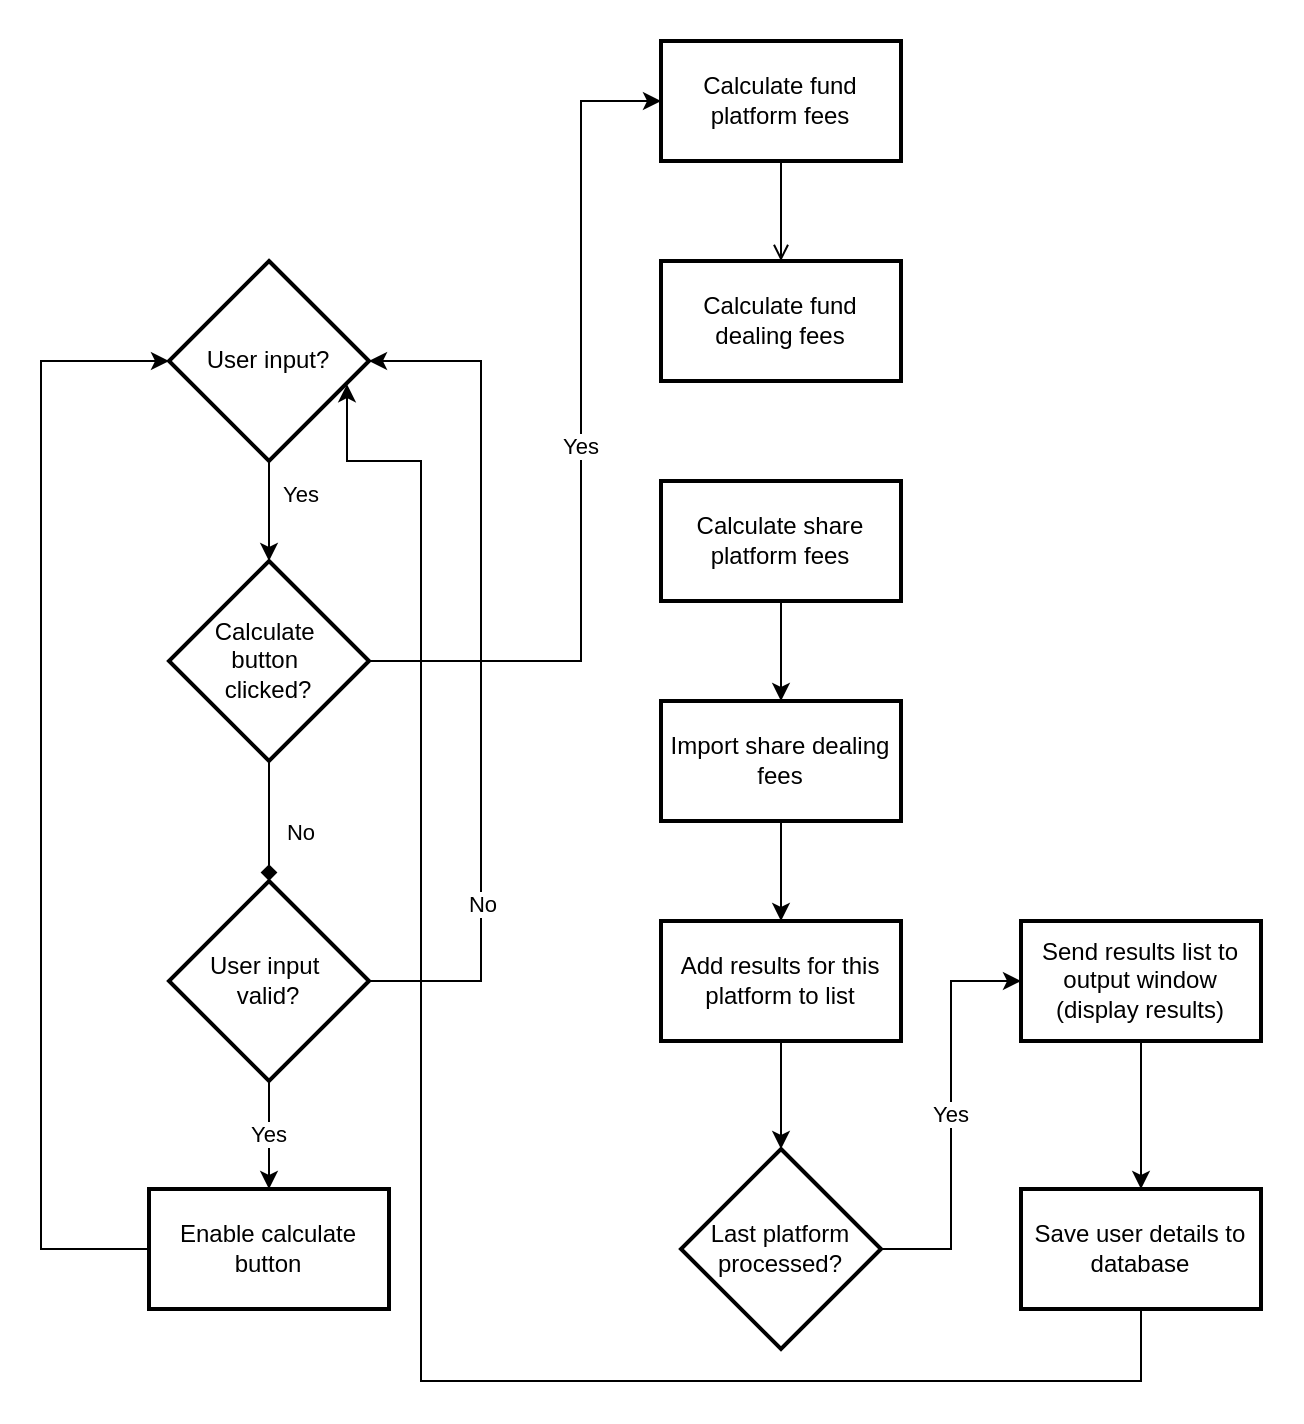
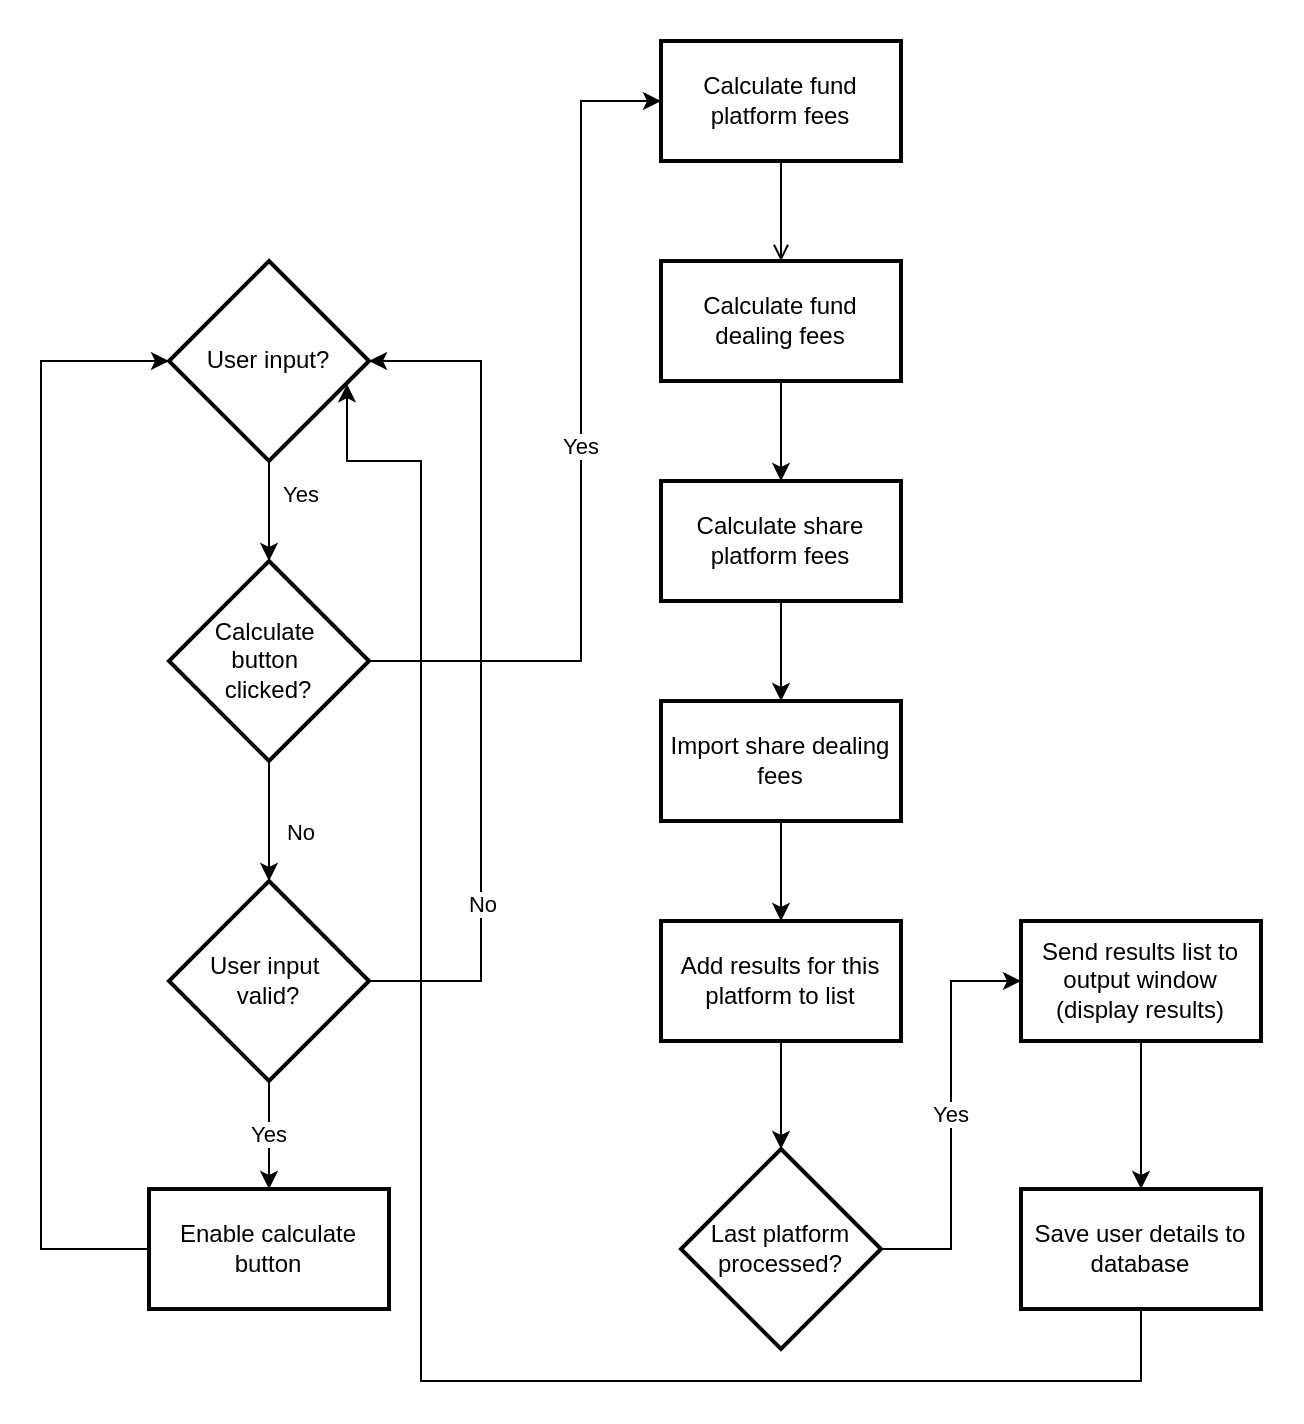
+ <mxCell id="15" style="edgeStyle=orthogonalEdgeStyle;rounded=0;orthogonalLoop=1;jettySize=auto;html=1;entryX=0.5;entryY=0;entryDx=0;entryDy=0;" parent="1" source="16" target="18" edge="1"><mxGeometry relative="1" as="geometry" /></mxCell>
- <mxCell id="11" value="No" style="edgeStyle=orthogonalEdgeStyle;rounded=0;orthogonalLoop=1;jettySize=auto;html=1;entryX=0.5;entryY=0;entryDx=0;entryDy=0;entryPerimeter=0;endArrow=diamond;" parent="1" source="10" target="7" edge="1"><mxGeometry x="0.2" y="16" relative="1" as="geometry"><mxPoint as="offset" /></mxGeometry></mxCell>
+ <mxCell id="11" value="No" style="edgeStyle=orthogonalEdgeStyle;rounded=0;orthogonalLoop=1;jettySize=auto;html=1;entryX=0.5;entryY=0;entryDx=0;entryDy=0;entryPerimeter=0;" parent="1" source="10" target="7" edge="1"><mxGeometry x="0.2" y="16" relative="1" as="geometry"><mxPoint as="offset" /></mxGeometry></mxCell>
